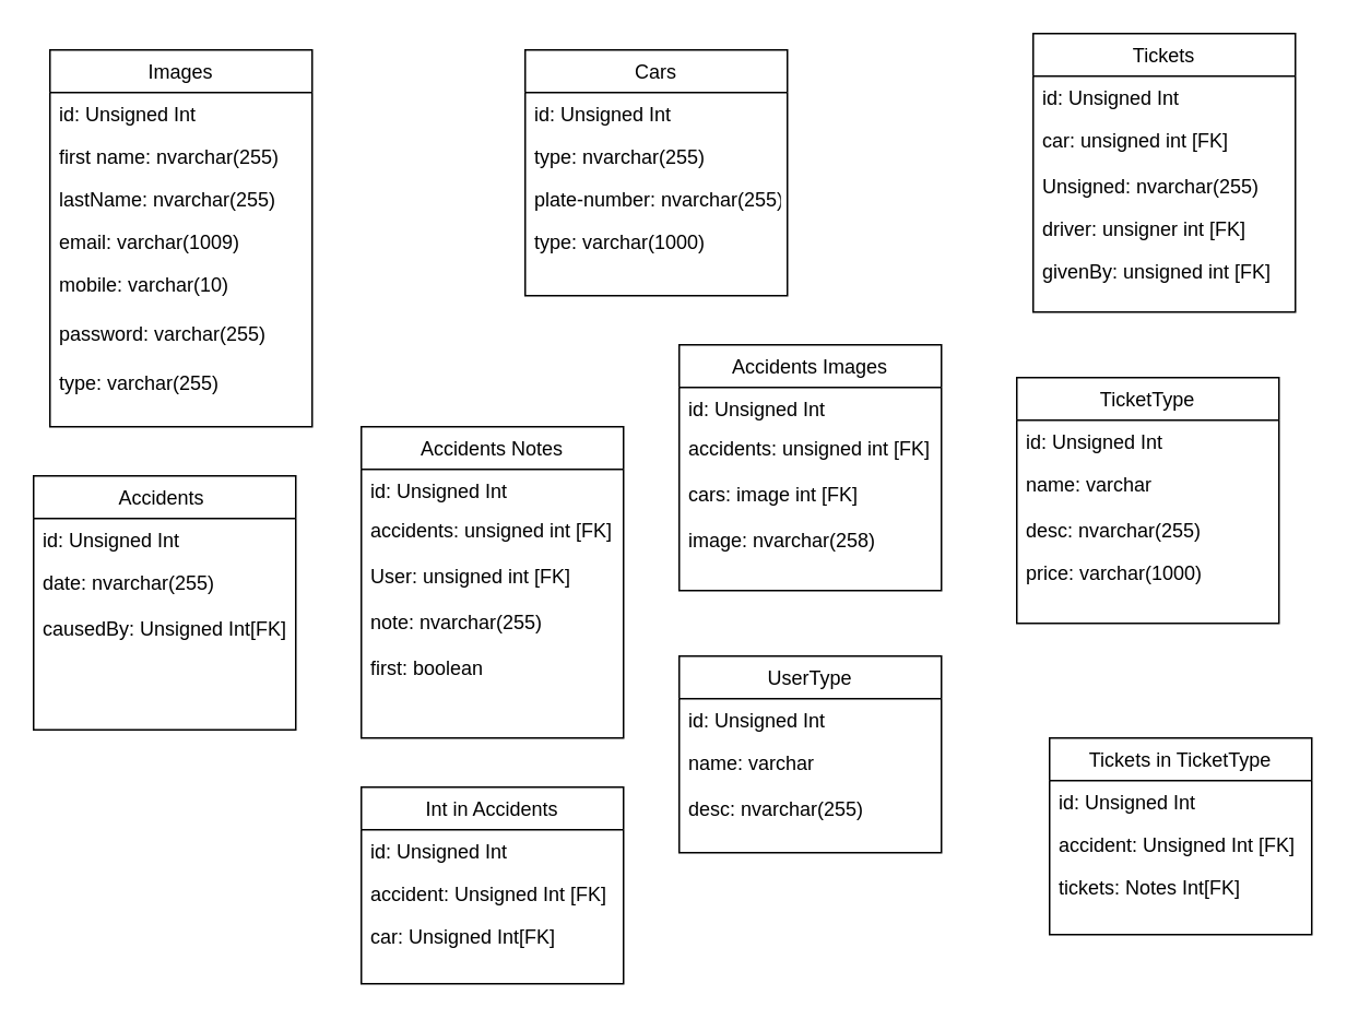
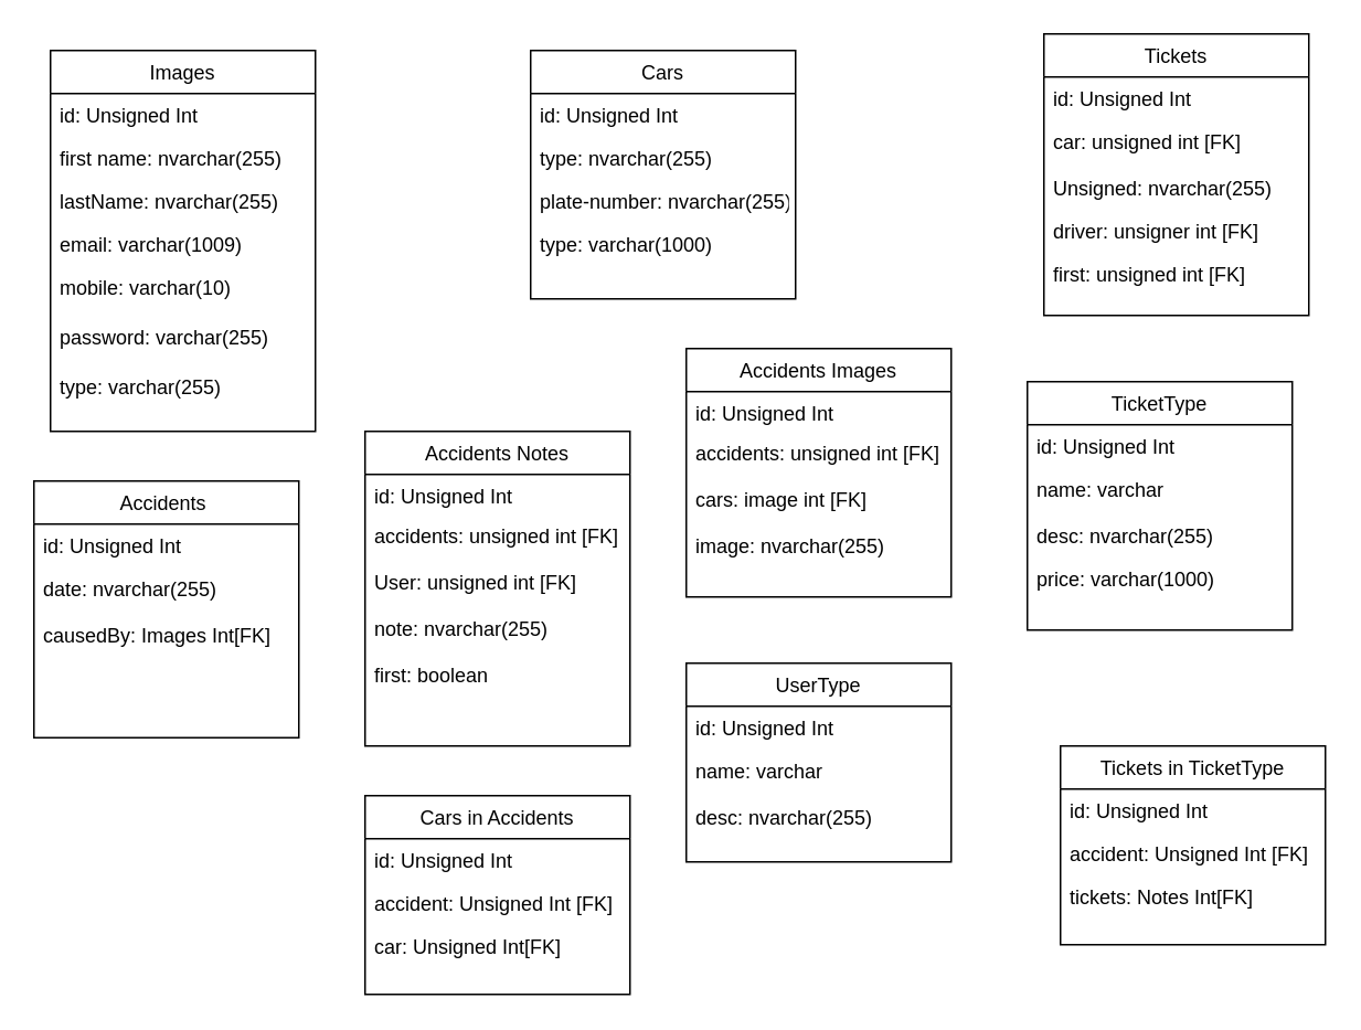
- <mxCell id="24" value="givenBy: unsigned int [FK]" style="text;align=left;verticalAlign=top;spacingLeft=4;spacingRight=4;overflow=hidden;rotatable=0;points=[[0,0.5],[1,0.5]];portConstraint=eastwest;rounded=0;shadow=0;html=0;" vertex="1" parent="19"><mxGeometry y="132" width="160" height="28" as="geometry" /></mxCell>
+ <mxCell id="24" value="first: unsigned int [FK]" style="text;align=left;verticalAlign=top;spacingLeft=4;spacingRight=4;overflow=hidden;rotatable=0;points=[[0,0.5],[1,0.5]];portConstraint=eastwest;rounded=0;shadow=0;html=0;" vertex="1" parent="19"><mxGeometry y="132" width="160" height="28" as="geometry" /></mxCell>
- <mxCell id="34" value="image: nvarchar(258)" style="text;align=left;verticalAlign=top;spacingLeft=4;spacingRight=4;overflow=hidden;rotatable=0;points=[[0,0.5],[1,0.5]];portConstraint=eastwest;rounded=0;shadow=0;html=0;" vertex="1" parent="30"><mxGeometry y="106" width="160" height="28" as="geometry" /></mxCell>
+ <mxCell id="34" value="image: nvarchar(255)" style="text;align=left;verticalAlign=top;spacingLeft=4;spacingRight=4;overflow=hidden;rotatable=0;points=[[0,0.5],[1,0.5]];portConstraint=eastwest;rounded=0;shadow=0;html=0;" vertex="1" parent="30"><mxGeometry y="106" width="160" height="28" as="geometry" /></mxCell>
- <mxCell id="13" value="causedBy: Unsigned Int[FK]" style="text;align=left;verticalAlign=top;spacingLeft=4;spacingRight=4;overflow=hidden;rotatable=0;points=[[0,0.5],[1,0.5]];portConstraint=eastwest;rounded=0;shadow=0;html=0;" vertex="1" parent="10"><mxGeometry y="80" width="160" height="28" as="geometry" /></mxCell>
+ <mxCell id="13" value="causedBy: Images Int[FK]" style="text;align=left;verticalAlign=top;spacingLeft=4;spacingRight=4;overflow=hidden;rotatable=0;points=[[0,0.5],[1,0.5]];portConstraint=eastwest;rounded=0;shadow=0;html=0;" vertex="1" parent="10"><mxGeometry y="80" width="160" height="28" as="geometry" /></mxCell>
- <mxCell id="35" value="Int in Accidents" style="swimlane;fontStyle=0;align=center;verticalAlign=top;childLayout=stackLayout;horizontal=1;startSize=26;horizontalStack=0;resizeParent=1;resizeLast=0;collapsible=1;marginBottom=0;rounded=0;shadow=0;strokeWidth=1;" vertex="1" parent="1"><mxGeometry x="220" y="480" width="160" height="120" as="geometry"><mxRectangle x="550" y="140" width="160" height="26" as="alternateBounds" /></mxGeometry></mxCell>
+ <mxCell id="35" value="Cars in Accidents" style="swimlane;fontStyle=0;align=center;verticalAlign=top;childLayout=stackLayout;horizontal=1;startSize=26;horizontalStack=0;resizeParent=1;resizeLast=0;collapsible=1;marginBottom=0;rounded=0;shadow=0;strokeWidth=1;" vertex="1" parent="1"><mxGeometry x="220" y="480" width="160" height="120" as="geometry"><mxRectangle x="550" y="140" width="160" height="26" as="alternateBounds" /></mxGeometry></mxCell>
